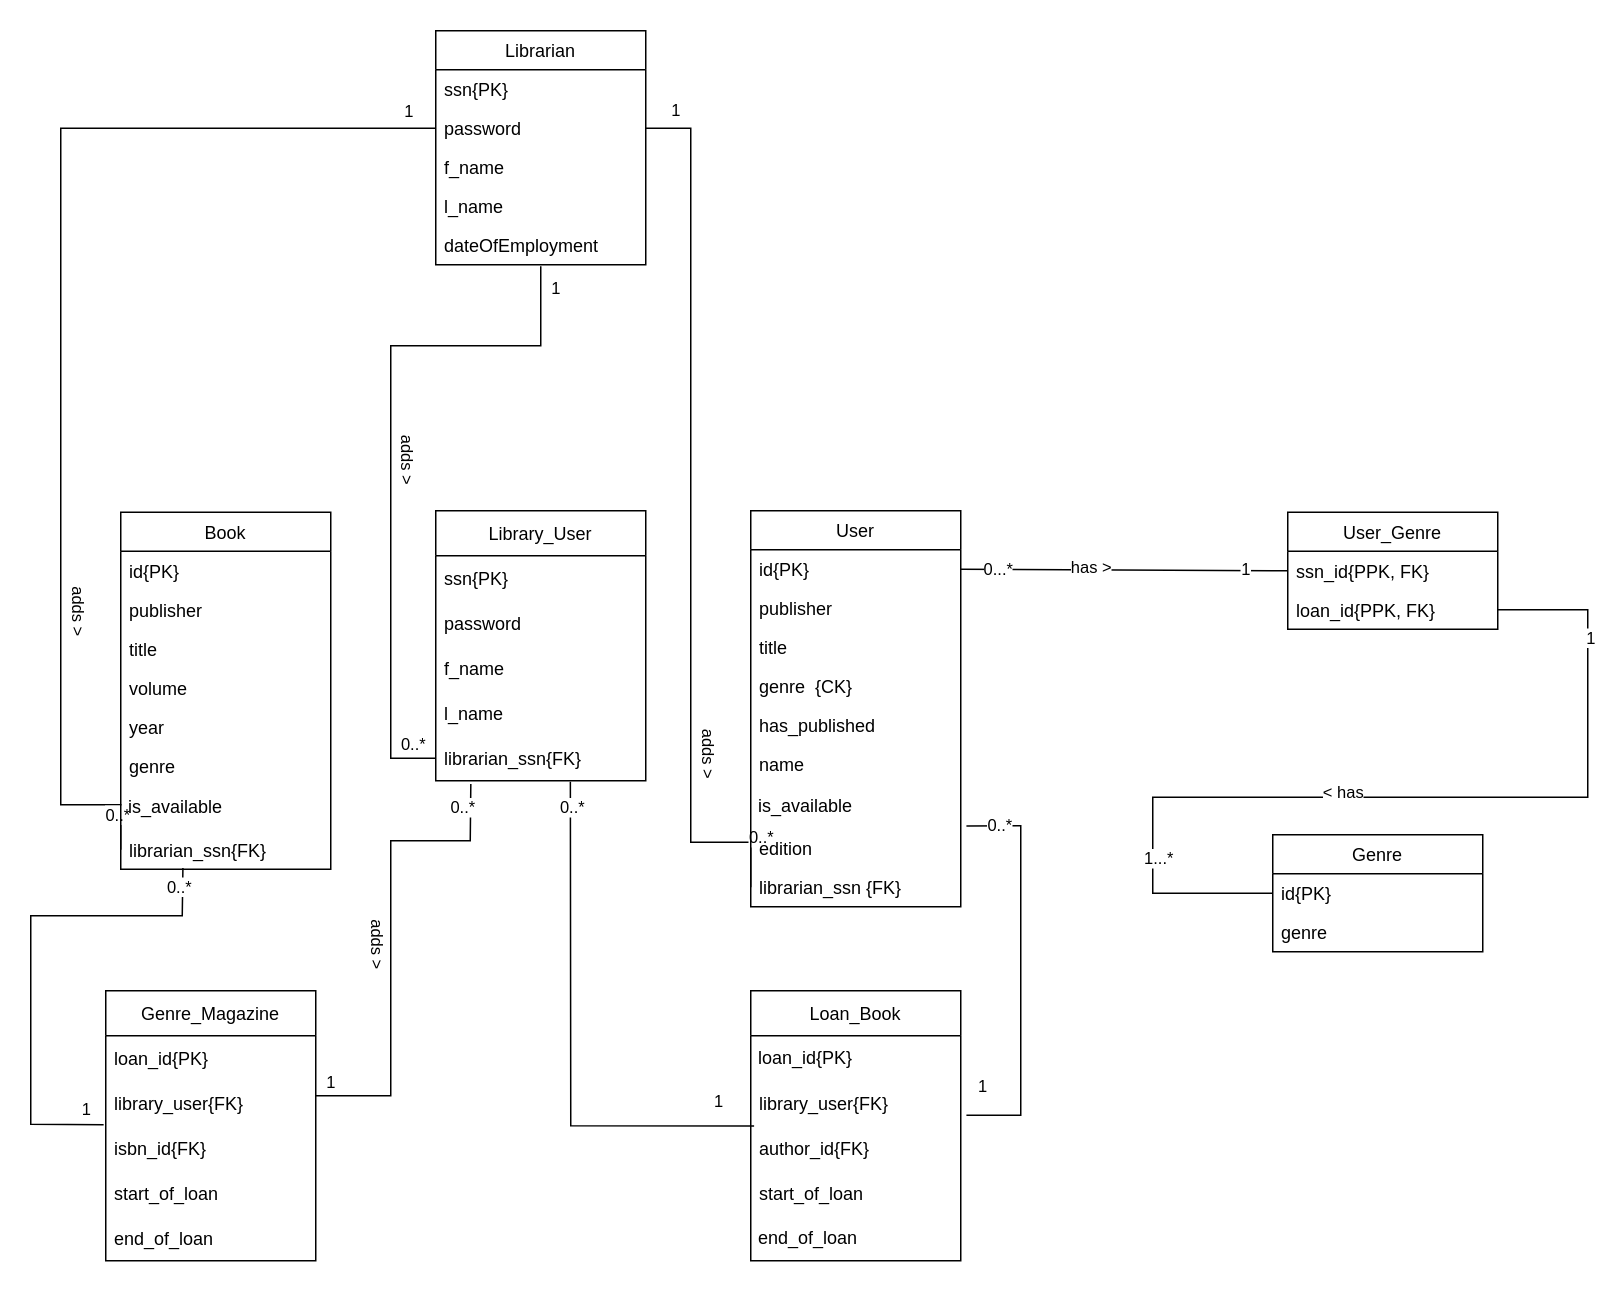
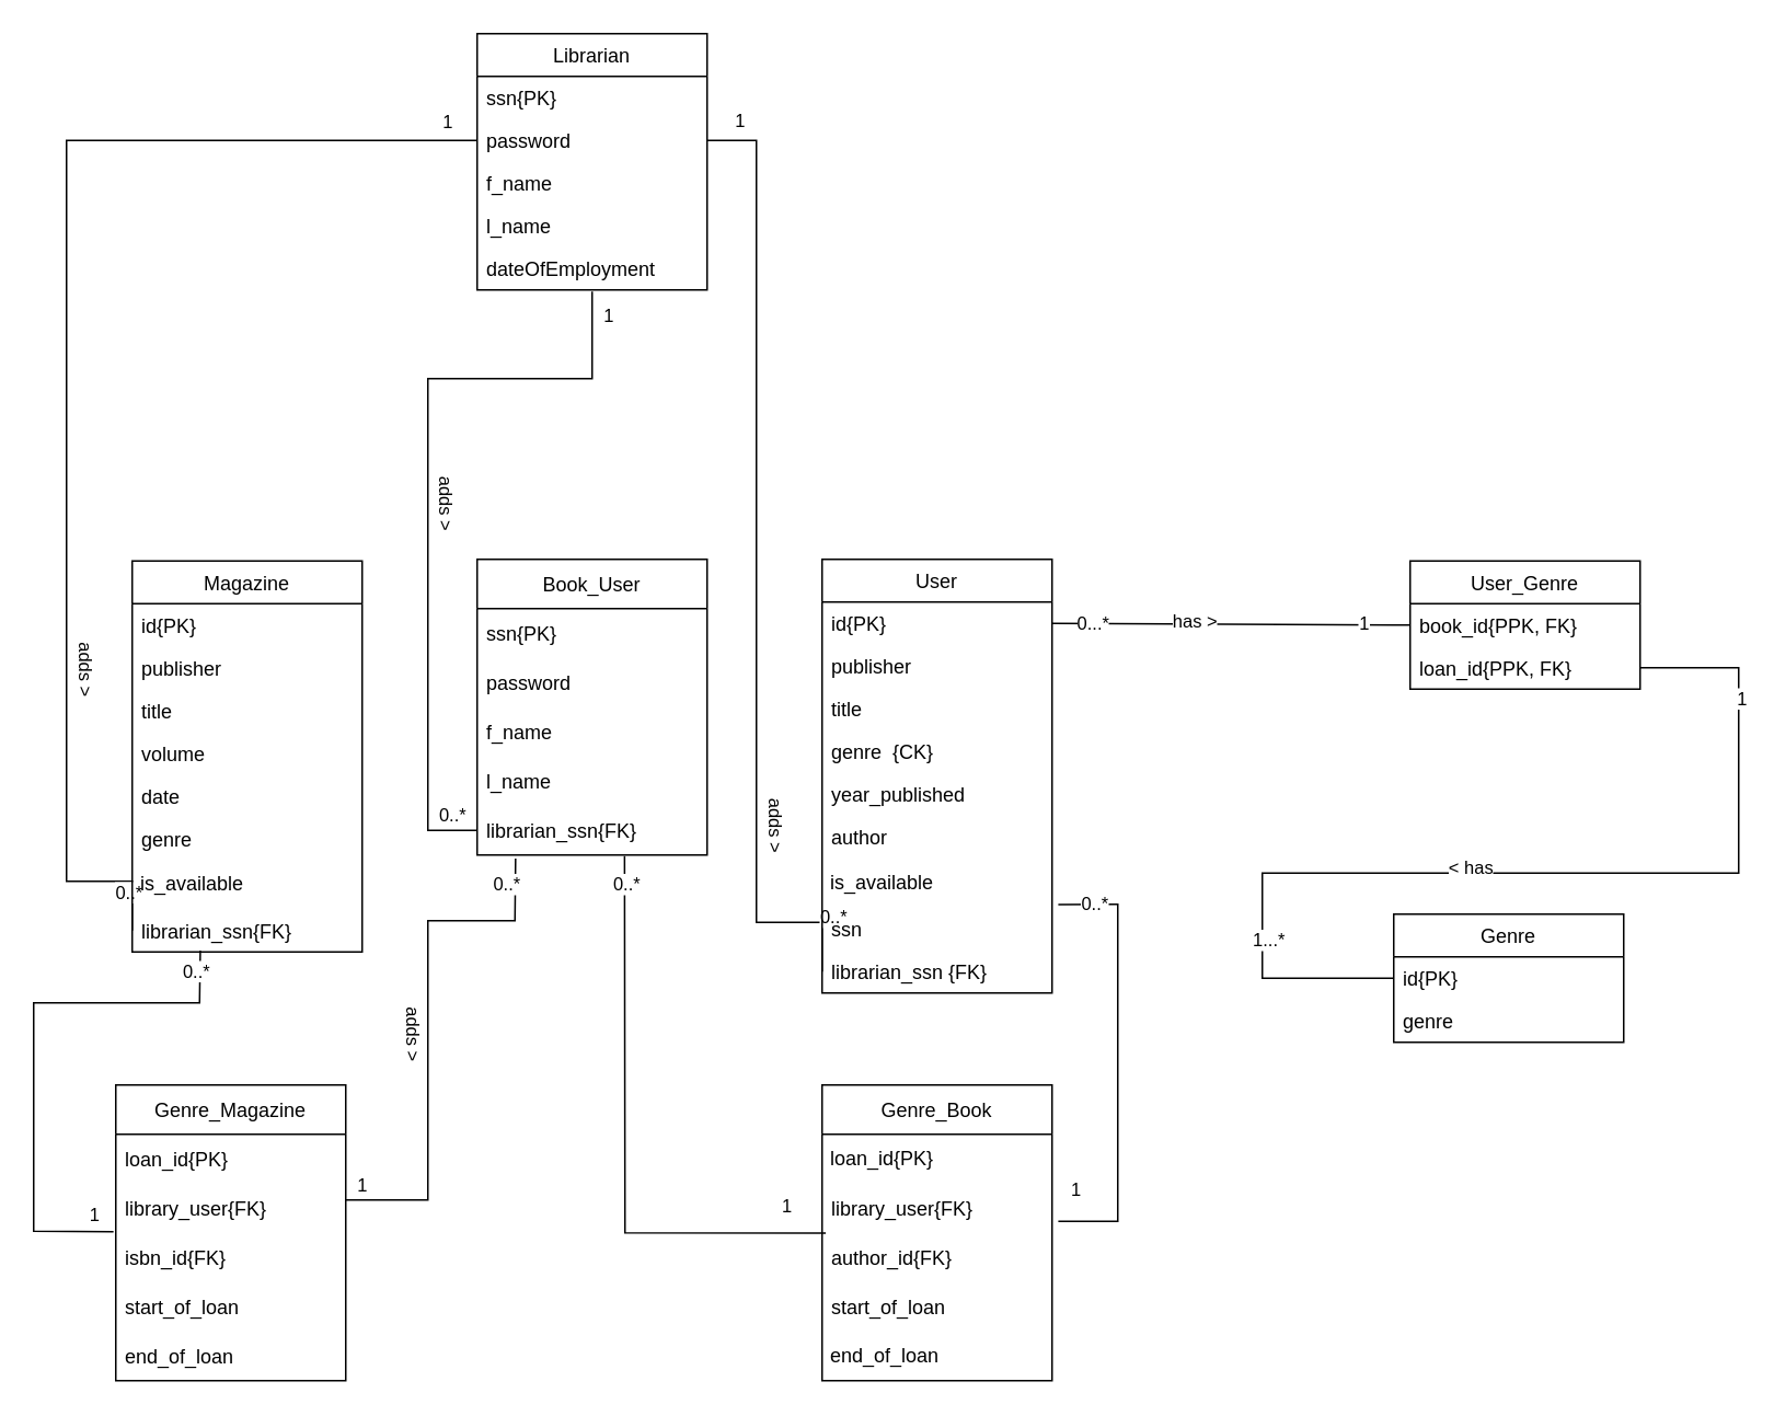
- <mxCell id="12" value="Book" style="swimlane;fontStyle=0;childLayout=stackLayout;horizontal=1;startSize=26;fillColor=none;horizontalStack=0;resizeParent=1;resizeParentMax=0;resizeLast=0;collapsible=1;marginBottom=0;" parent="1" vertex="1"><mxGeometry x="80" y="341" width="140" height="238" as="geometry" /></mxCell>
+ <mxCell id="12" value="Magazine" style="swimlane;fontStyle=0;childLayout=stackLayout;horizontal=1;startSize=26;fillColor=none;horizontalStack=0;resizeParent=1;resizeParentMax=0;resizeLast=0;collapsible=1;marginBottom=0;" parent="1" vertex="1"><mxGeometry x="80" y="341" width="140" height="238" as="geometry" /></mxCell>
- <mxCell id="53" value="Library_User" style="swimlane;fontStyle=0;childLayout=stackLayout;horizontal=1;startSize=30;horizontalStack=0;resizeParent=1;resizeParentMax=0;resizeLast=0;collapsible=1;marginBottom=0;" parent="1" vertex="1"><mxGeometry x="290" y="340" width="140" height="180" as="geometry" /></mxCell>
+ <mxCell id="53" value="Book_User" style="swimlane;fontStyle=0;childLayout=stackLayout;horizontal=1;startSize=30;horizontalStack=0;resizeParent=1;resizeParentMax=0;resizeLast=0;collapsible=1;marginBottom=0;" parent="1" vertex="1"><mxGeometry x="290" y="340" width="140" height="180" as="geometry" /></mxCell>
- <mxCell id="39" value="ssn_id{PPK, FK}" style="text;strokeColor=none;fillColor=none;align=left;verticalAlign=top;spacingLeft=4;spacingRight=4;overflow=hidden;rotatable=0;points=[[0,0.5],[1,0.5]];portConstraint=eastwest;" parent="38" vertex="1"><mxGeometry y="26" width="140" height="26" as="geometry" /></mxCell>
+ <mxCell id="39" value="book_id{PPK, FK}" style="text;strokeColor=none;fillColor=none;align=left;verticalAlign=top;spacingLeft=4;spacingRight=4;overflow=hidden;rotatable=0;points=[[0,0.5],[1,0.5]];portConstraint=eastwest;" parent="38" vertex="1"><mxGeometry y="26" width="140" height="26" as="geometry" /></mxCell>
- <mxCell id="30" value="has_published" style="text;strokeColor=none;fillColor=none;align=left;verticalAlign=top;spacingLeft=4;spacingRight=4;overflow=hidden;rotatable=0;points=[[0,0.5],[1,0.5]];portConstraint=eastwest;" parent="25" vertex="1"><mxGeometry y="130" width="140" height="26" as="geometry" /></mxCell>
+ <mxCell id="30" value="year_published" style="text;strokeColor=none;fillColor=none;align=left;verticalAlign=top;spacingLeft=4;spacingRight=4;overflow=hidden;rotatable=0;points=[[0,0.5],[1,0.5]];portConstraint=eastwest;" parent="25" vertex="1"><mxGeometry y="130" width="140" height="26" as="geometry" /></mxCell>
- <mxCell id="17" value="year" style="text;strokeColor=none;fillColor=none;align=left;verticalAlign=top;spacingLeft=4;spacingRight=4;overflow=hidden;rotatable=0;points=[[0,0.5],[1,0.5]];portConstraint=eastwest;" parent="12" vertex="1"><mxGeometry y="130" width="140" height="26" as="geometry" /></mxCell>
+ <mxCell id="17" value="date" style="text;strokeColor=none;fillColor=none;align=left;verticalAlign=top;spacingLeft=4;spacingRight=4;overflow=hidden;rotatable=0;points=[[0,0.5],[1,0.5]];portConstraint=eastwest;" parent="12" vertex="1"><mxGeometry y="130" width="140" height="26" as="geometry" /></mxCell>
- <mxCell id="31" value="name" style="text;strokeColor=none;fillColor=none;align=left;verticalAlign=top;spacingLeft=4;spacingRight=4;overflow=hidden;rotatable=0;points=[[0,0.5],[1,0.5]];portConstraint=eastwest;" parent="25" vertex="1"><mxGeometry y="156" width="140" height="26" as="geometry" /></mxCell>
+ <mxCell id="31" value="author" style="text;strokeColor=none;fillColor=none;align=left;verticalAlign=top;spacingLeft=4;spacingRight=4;overflow=hidden;rotatable=0;points=[[0,0.5],[1,0.5]];portConstraint=eastwest;" parent="25" vertex="1"><mxGeometry y="156" width="140" height="26" as="geometry" /></mxCell>
- <mxCell id="33" value="edition" style="text;strokeColor=none;fillColor=none;align=left;verticalAlign=top;spacingLeft=4;spacingRight=4;overflow=hidden;rotatable=0;points=[[0,0.5],[1,0.5]];portConstraint=eastwest;" parent="25" vertex="1"><mxGeometry y="212" width="140" height="26" as="geometry" /></mxCell>
+ <mxCell id="33" value="ssn" style="text;strokeColor=none;fillColor=none;align=left;verticalAlign=top;spacingLeft=4;spacingRight=4;overflow=hidden;rotatable=0;points=[[0,0.5],[1,0.5]];portConstraint=eastwest;" parent="25" vertex="1"><mxGeometry y="212" width="140" height="26" as="geometry" /></mxCell>
- <mxCell id="59" value="Loan_Book" style="swimlane;fontStyle=0;childLayout=stackLayout;horizontal=1;startSize=30;horizontalStack=0;resizeParent=1;resizeParentMax=0;resizeLast=0;collapsible=1;marginBottom=0;" parent="1" vertex="1"><mxGeometry x="500" y="660" width="140" height="180" as="geometry" /></mxCell>
+ <mxCell id="59" value="Genre_Book" style="swimlane;fontStyle=0;childLayout=stackLayout;horizontal=1;startSize=30;horizontalStack=0;resizeParent=1;resizeParentMax=0;resizeLast=0;collapsible=1;marginBottom=0;" parent="1" vertex="1"><mxGeometry x="500" y="660" width="140" height="180" as="geometry" /></mxCell>
